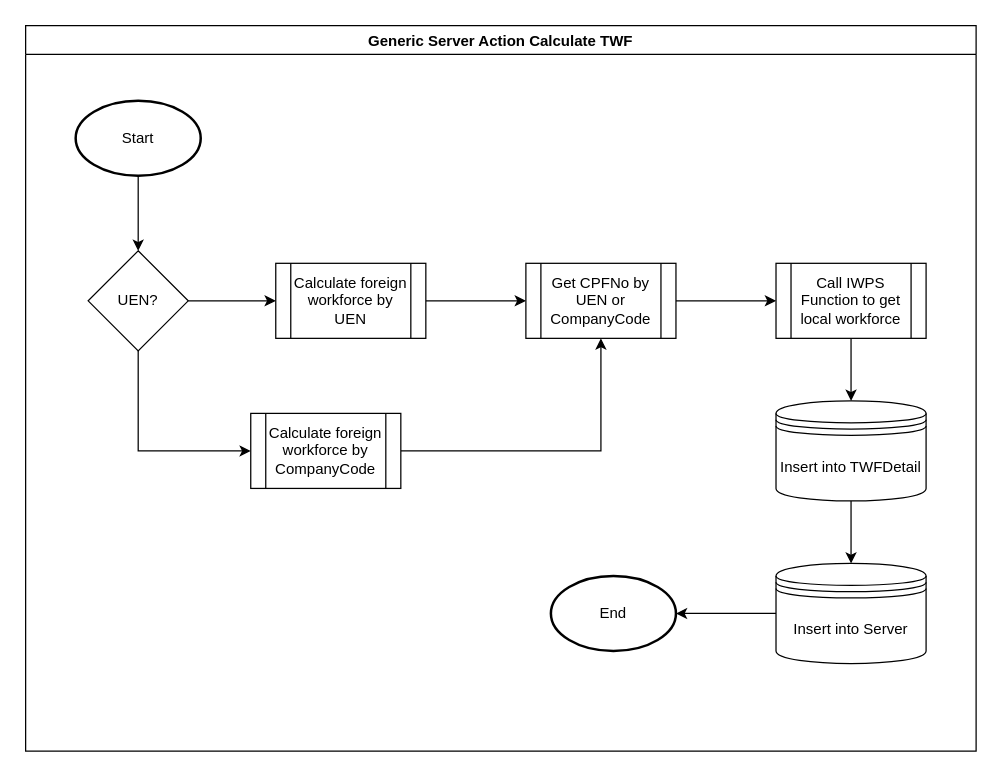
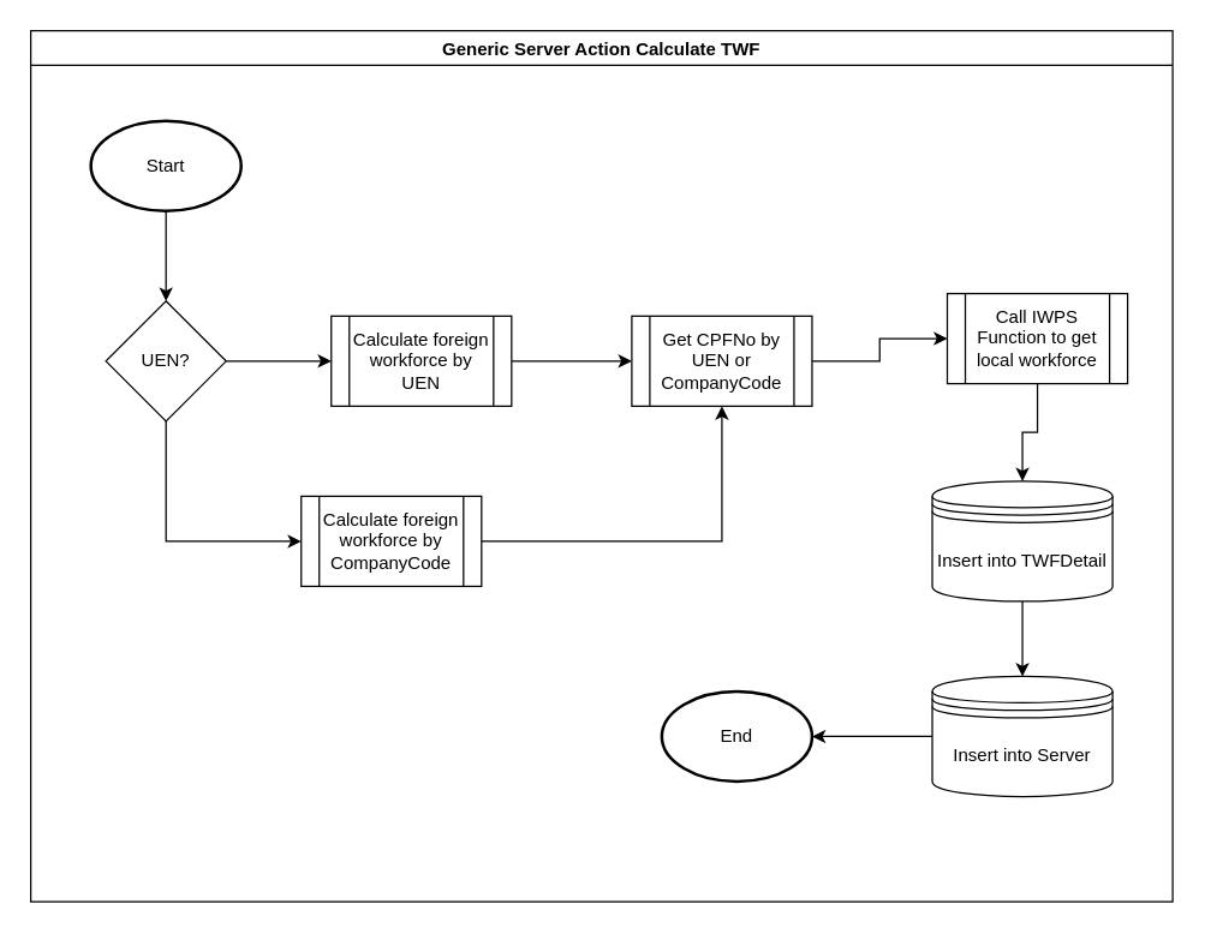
- <mxCell id="13" value="Call IWPS Function to get local workforce" style="shape=process;whiteSpace=wrap;html=1;backgroundOutline=1;" vertex="1" parent="2"><mxGeometry x="600" y="190" width="120" height="60" as="geometry" /></mxCell>
+ <mxCell id="13" value="Call IWPS Function to get local workforce" style="shape=process;whiteSpace=wrap;html=1;backgroundOutline=1;" vertex="1" parent="2"><mxGeometry x="610" y="175" width="120" height="60" as="geometry" /></mxCell>
